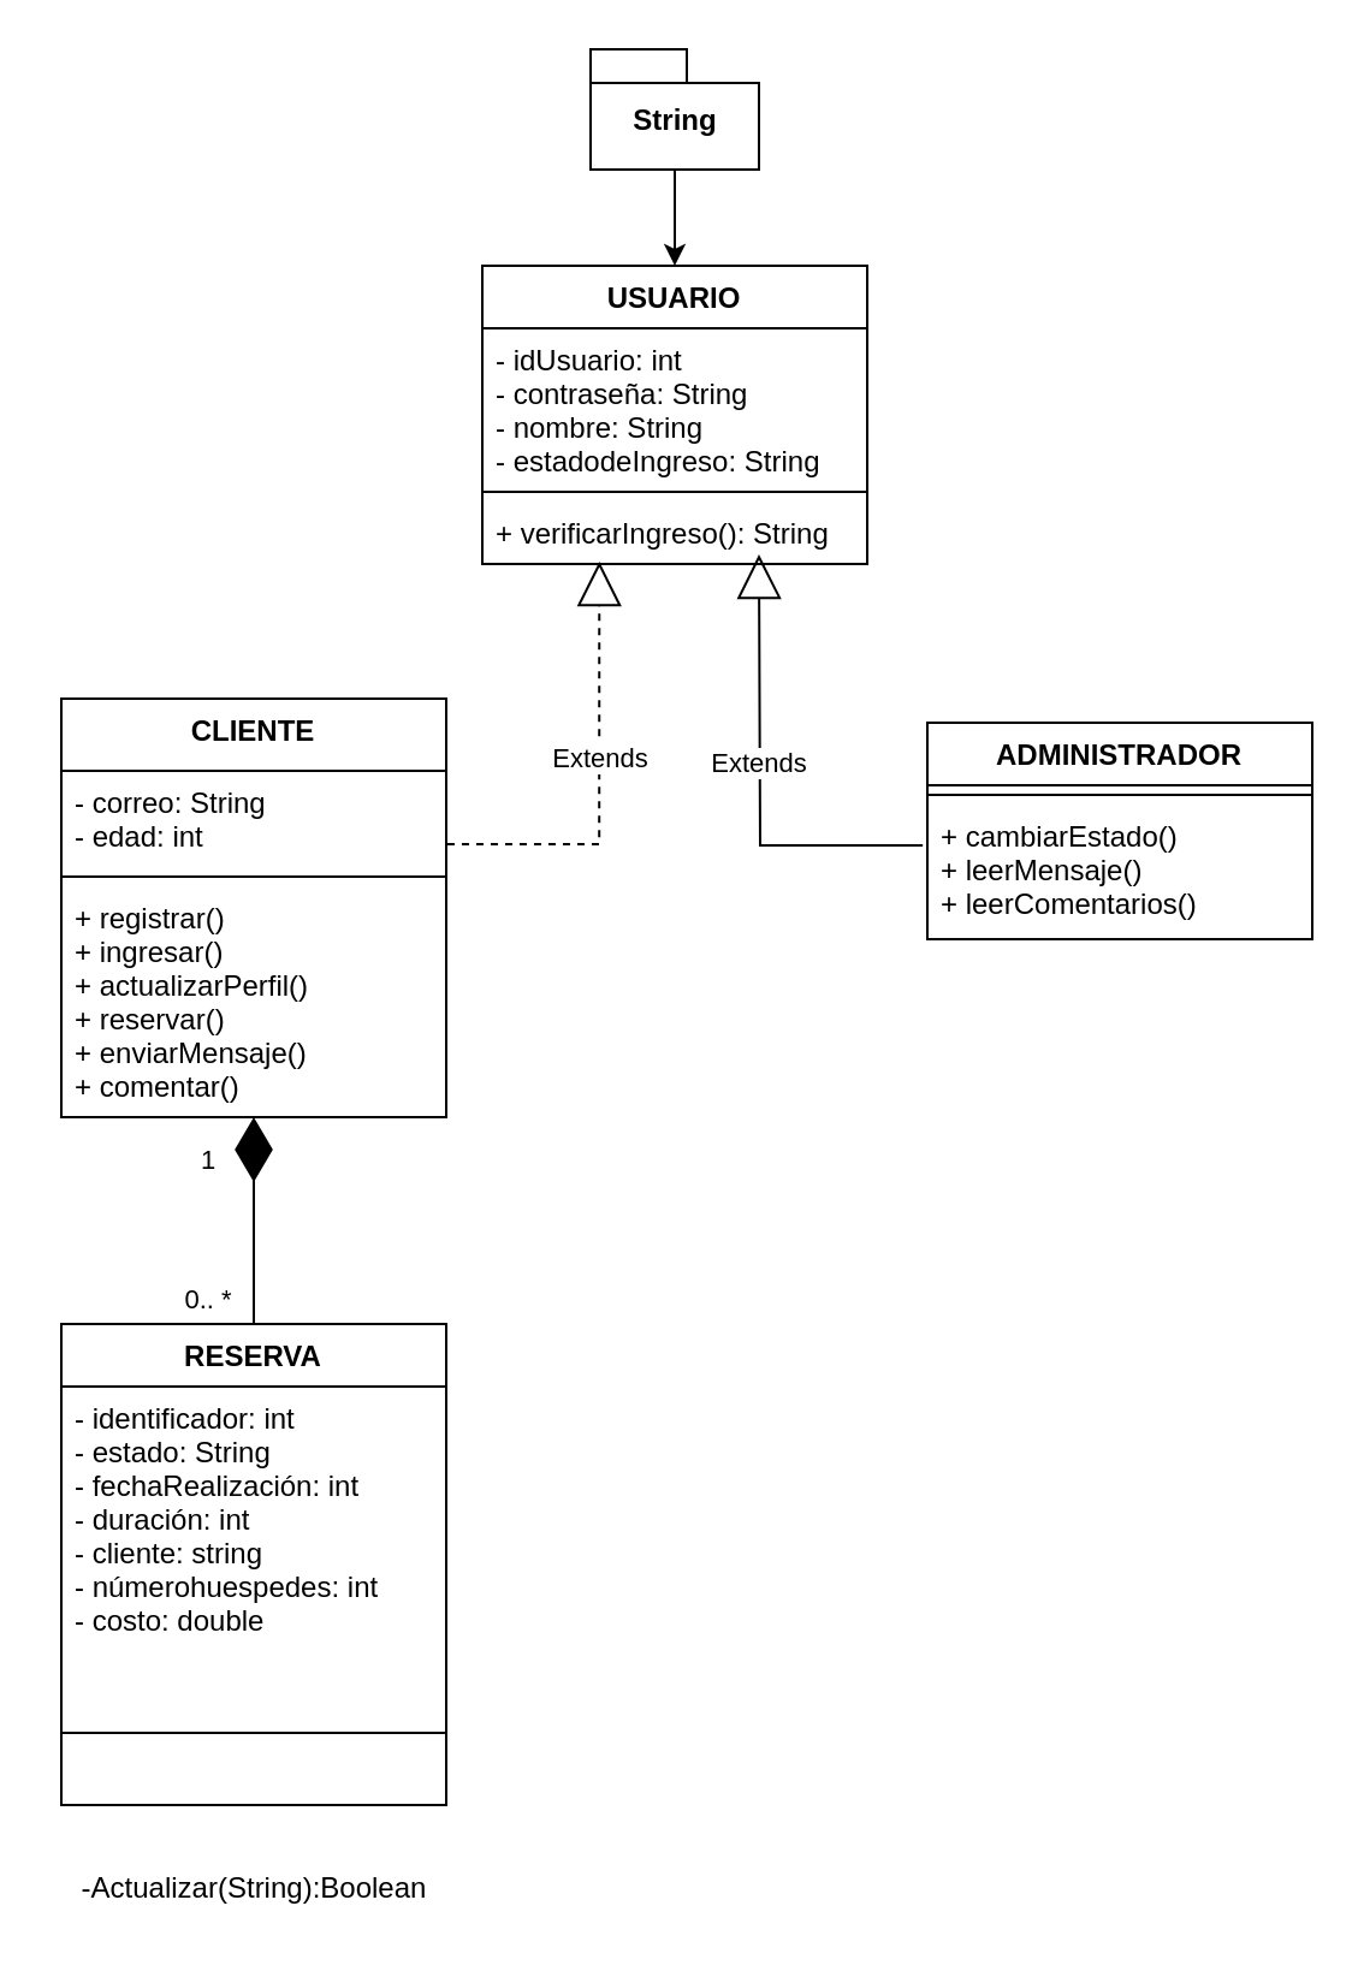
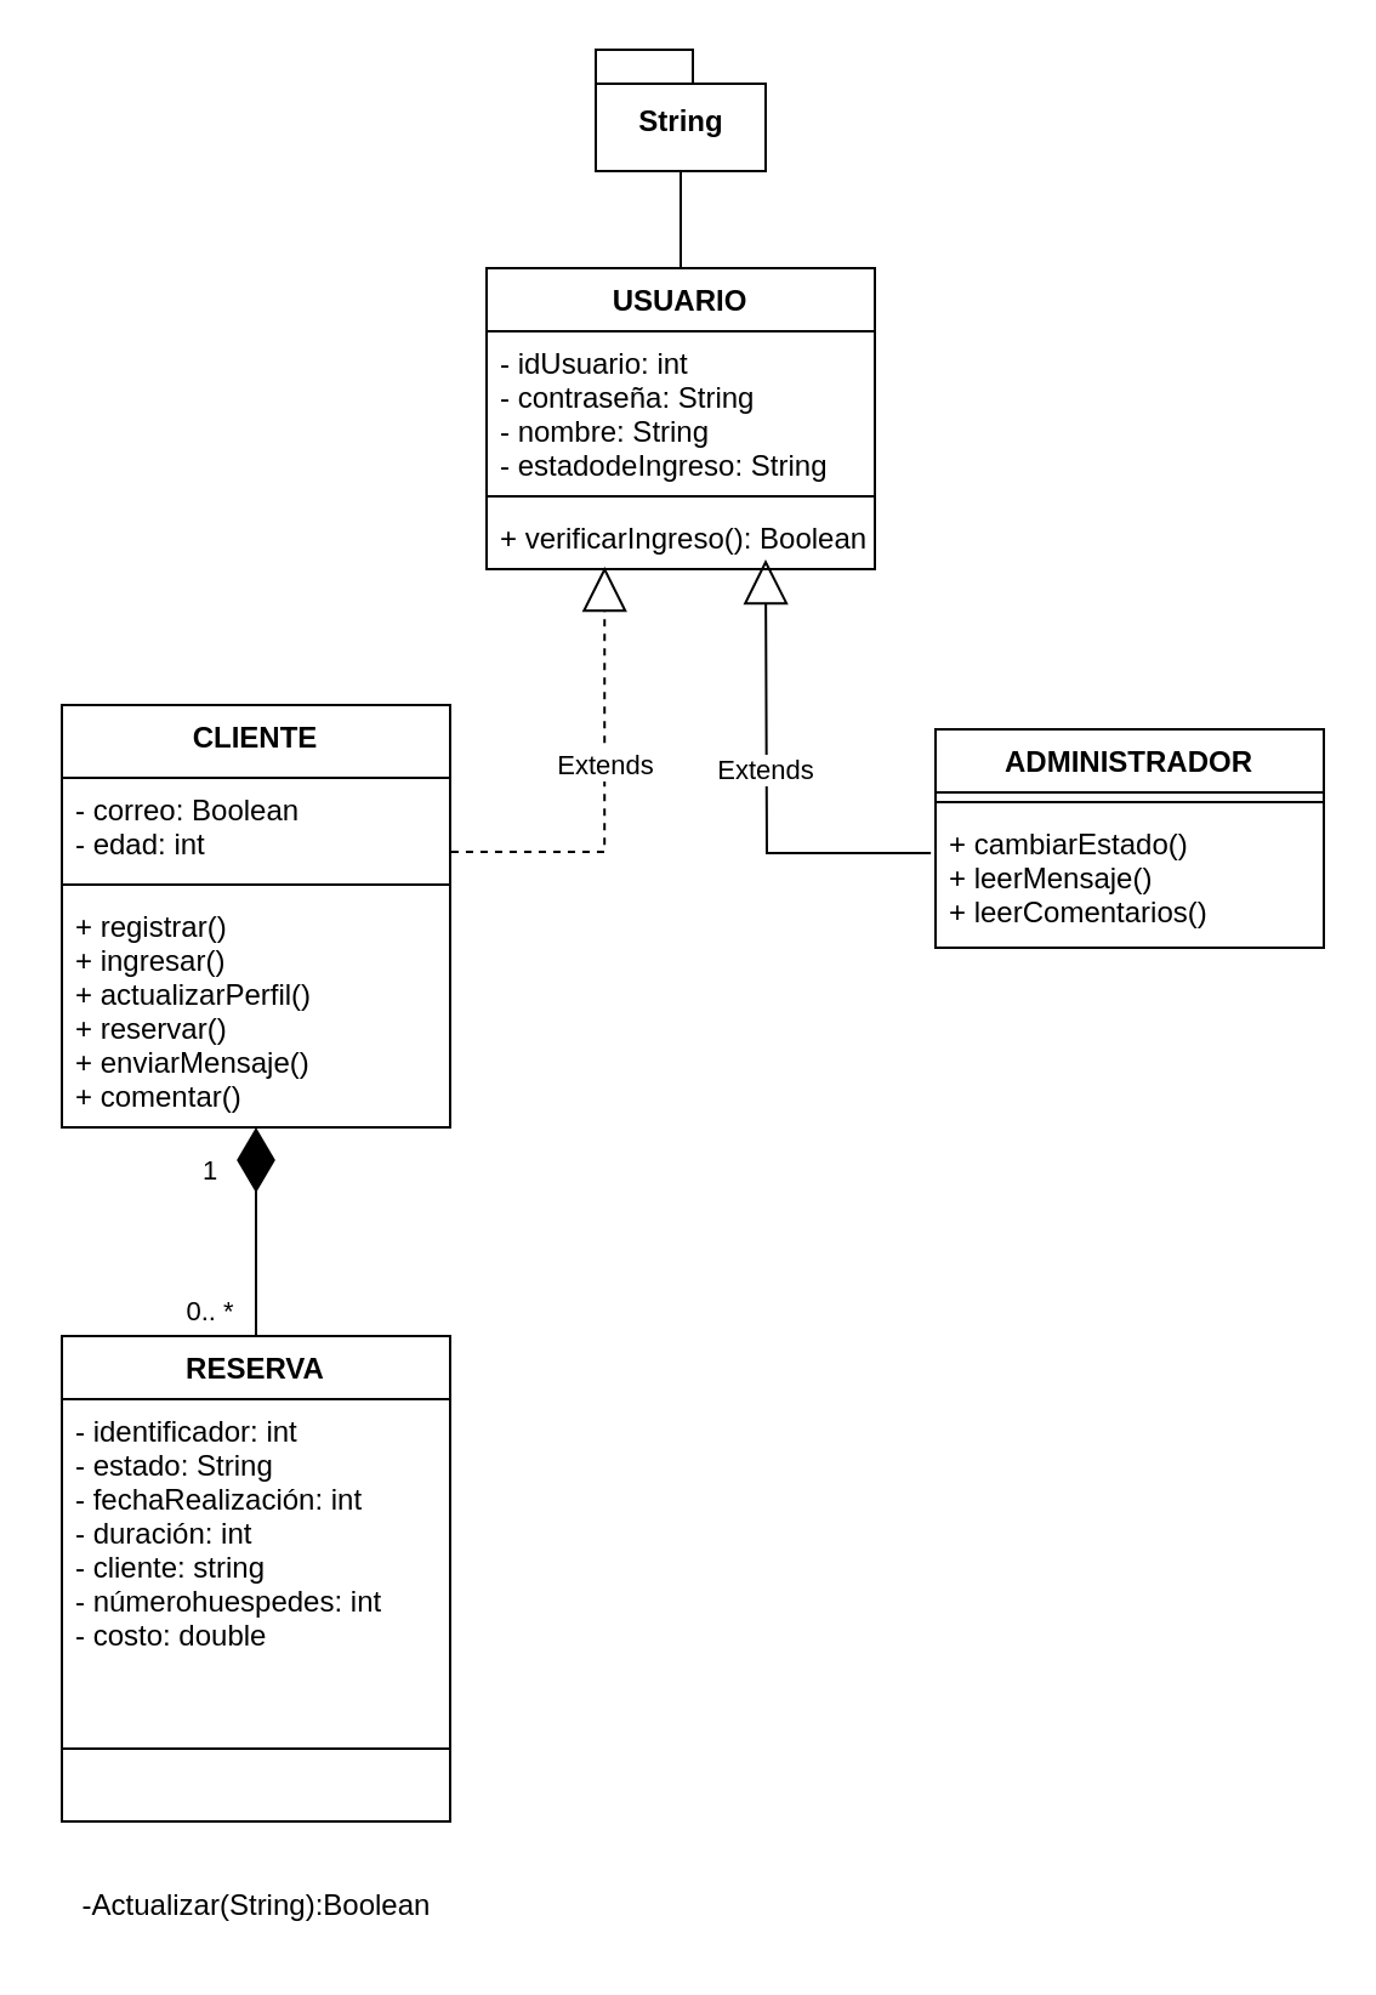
- <mxCell id="2" style="edgeStyle=orthogonalEdgeStyle;rounded=0;orthogonalLoop=1;jettySize=auto;html=1;entryX=0.5;entryY=0;entryDx=0;entryDy=0;" edge="1" parent="1" source="3" target="4"><mxGeometry relative="1" as="geometry" /></mxCell>
+ <mxCell id="2" style="edgeStyle=orthogonalEdgeStyle;rounded=0;orthogonalLoop=1;jettySize=auto;html=1;entryX=0.5;entryY=0;entryDx=0;entryDy=0;endArrow=none;" edge="1" parent="1" source="3" target="4"><mxGeometry relative="1" as="geometry" /></mxCell>
- <mxCell id="7" value="+ verificarIngreso(): String" style="text;strokeColor=none;fillColor=none;align=left;verticalAlign=top;spacingLeft=4;spacingRight=4;overflow=hidden;rotatable=0;points=[[0,0.5],[1,0.5]];portConstraint=eastwest;" vertex="1" parent="4"><mxGeometry y="98" width="160" height="26" as="geometry" /></mxCell>
+ <mxCell id="7" value="+ verificarIngreso(): Boolean" style="text;strokeColor=none;fillColor=none;align=left;verticalAlign=top;spacingLeft=4;spacingRight=4;overflow=hidden;rotatable=0;points=[[0,0.5],[1,0.5]];portConstraint=eastwest;" vertex="1" parent="4"><mxGeometry y="98" width="160" height="26" as="geometry" /></mxCell>
- <mxCell id="9" value="- correo: String&#10;- edad: int" style="text;strokeColor=none;fillColor=none;align=left;verticalAlign=top;spacingLeft=4;spacingRight=4;overflow=hidden;rotatable=0;points=[[0,0.5],[1,0.5]];portConstraint=eastwest;" vertex="1" parent="8"><mxGeometry y="30" width="160" height="40" as="geometry" /></mxCell>
+ <mxCell id="9" value="- correo: Boolean&#10;- edad: int" style="text;strokeColor=none;fillColor=none;align=left;verticalAlign=top;spacingLeft=4;spacingRight=4;overflow=hidden;rotatable=0;points=[[0,0.5],[1,0.5]];portConstraint=eastwest;" vertex="1" parent="8"><mxGeometry y="30" width="160" height="40" as="geometry" /></mxCell>
